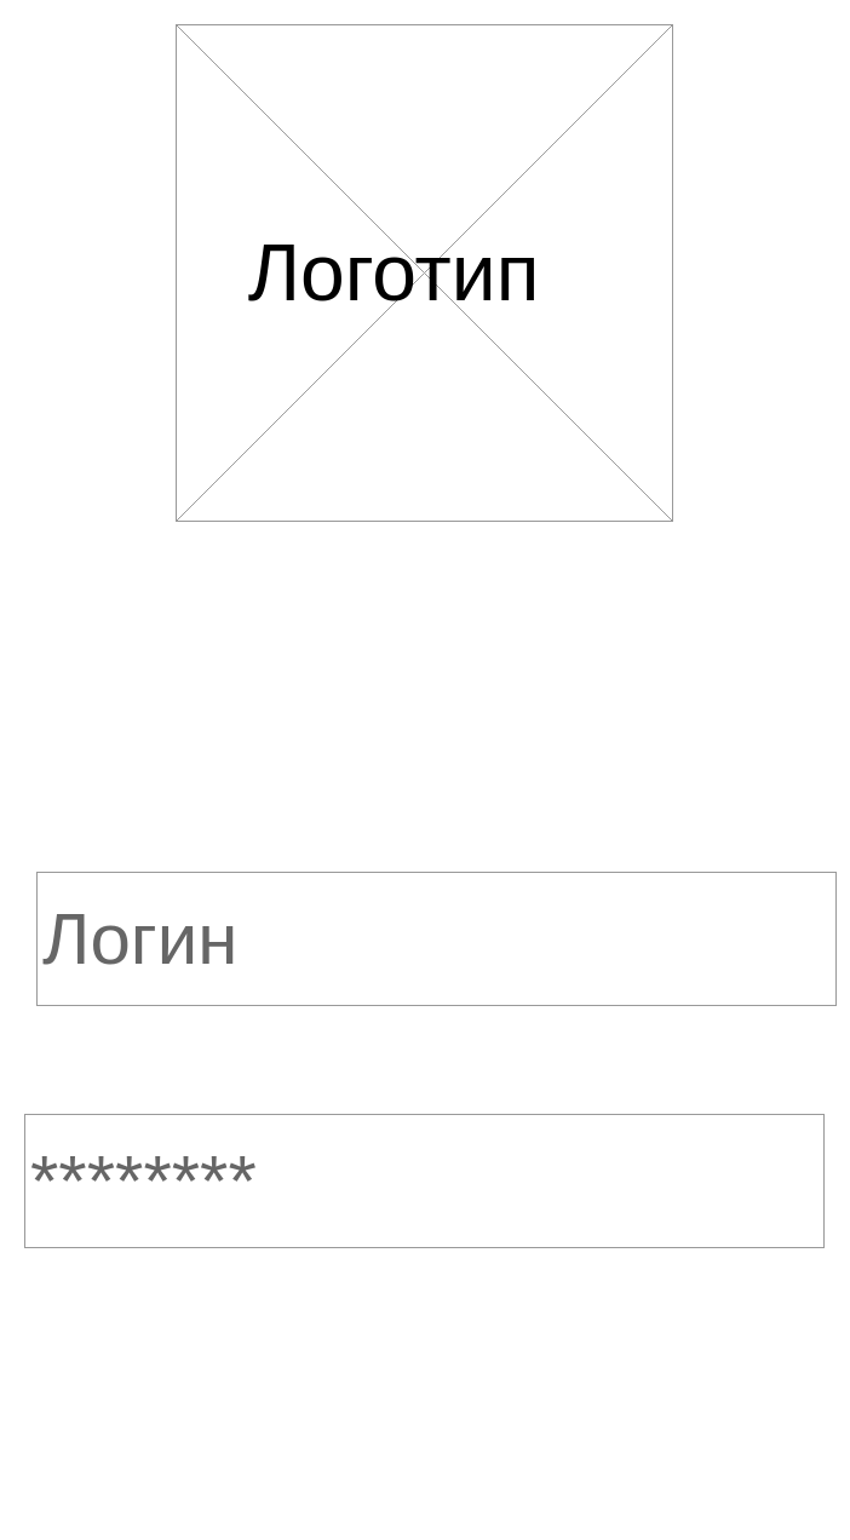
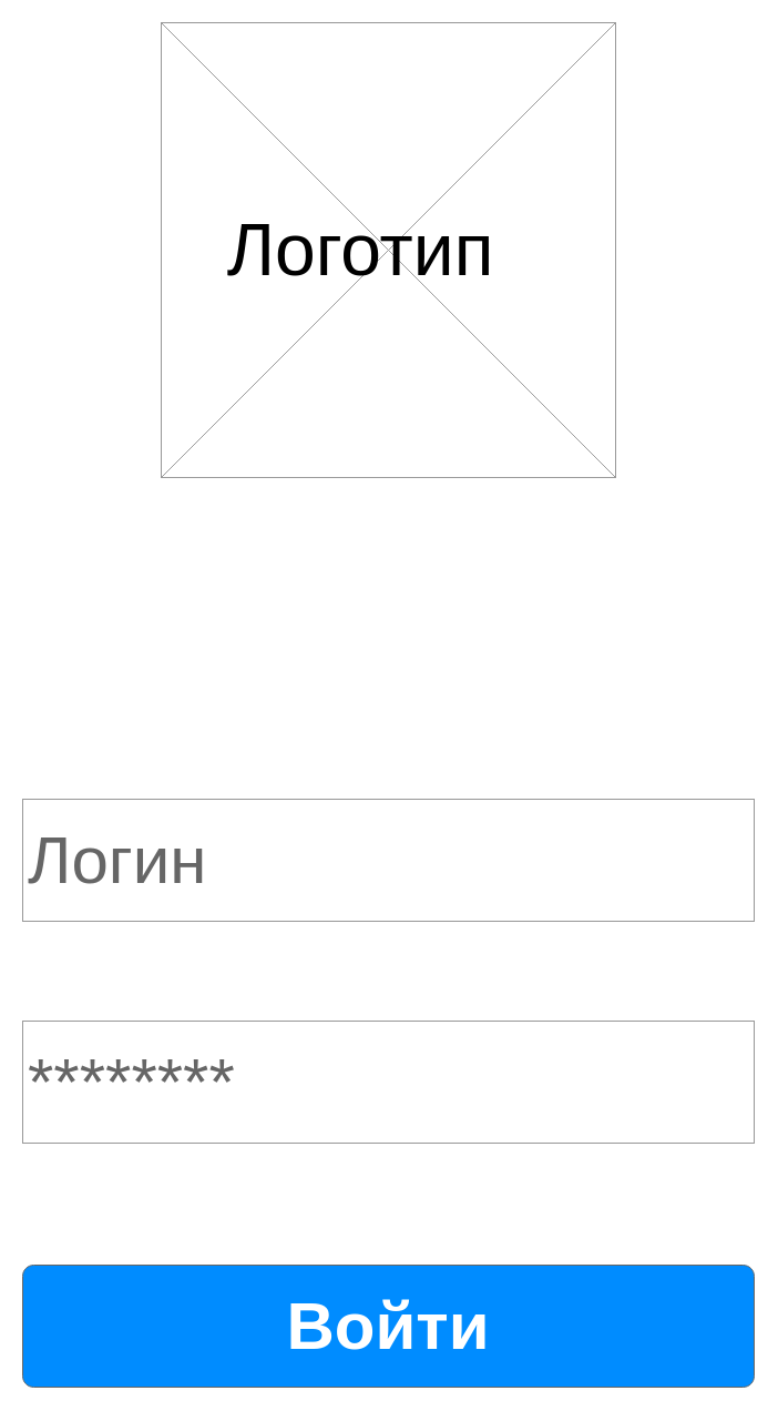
- <mxCell id="5" value="Логин" style="strokeWidth=1;shadow=0;dashed=0;align=center;html=1;shape=mxgraph.mockup.forms.pwField;strokeColor=#999999;mainText=;align=left;fontColor=#666666;fontSize=60;spacingLeft=3;" parent="1" vertex="1"><mxGeometry x="30" y="720" width="660" height="110" as="geometry" /></mxCell>
+ <mxCell id="5" value="Логин" style="strokeWidth=1;shadow=0;dashed=0;align=center;html=1;shape=mxgraph.mockup.forms.pwField;strokeColor=#999999;mainText=;align=left;fontColor=#666666;fontSize=60;spacingLeft=3;" parent="1" vertex="1"><mxGeometry x="20" y="720" width="660" height="110" as="geometry" /></mxCell>
+ <mxCell id="6" value="&lt;font style=&quot;font-size: 60px;&quot;&gt;Войти&lt;/font&gt;" style="strokeWidth=1;shadow=0;dashed=0;align=center;html=1;shape=mxgraph.mockup.buttons.button;strokeColor=#666666;fontColor=#ffffff;mainText=;buttonStyle=round;fontSize=17;fontStyle=1;fillColor=#008cff;whiteSpace=wrap;" parent="1" vertex="1"><mxGeometry x="20" y="1140" width="660" height="110" as="geometry" /></mxCell>
